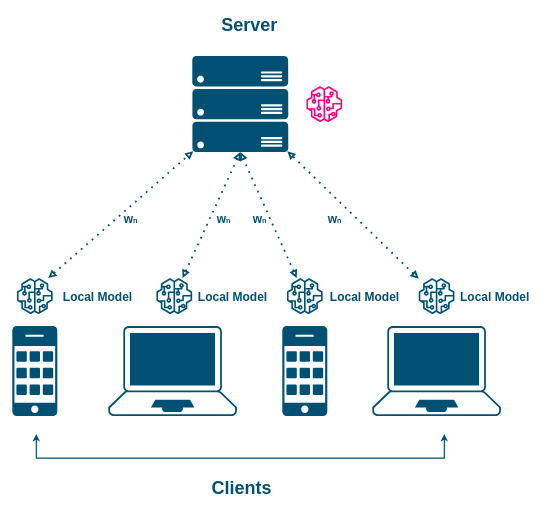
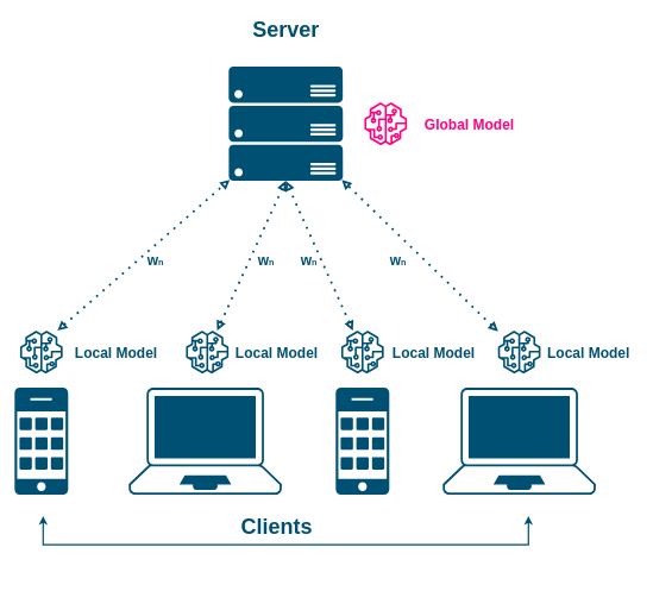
- <mxCell id="17" value="&lt;b&gt;&lt;font color=&quot;#005073&quot; style=&quot;font-size: 30px;&quot;&gt;Server&lt;/font&gt;&lt;/b&gt;" style="text;html=1;align=center;verticalAlign=middle;whiteSpace=wrap;rounded=0;" vertex="1" parent="1"><mxGeometry x="347.5" y="20" width="135" height="40" as="geometry" /></mxCell>
+ <mxCell id="17" value="&lt;b&gt;&lt;font color=&quot;#005073&quot; style=&quot;font-size: 30px;&quot;&gt;Server&lt;/font&gt;&lt;/b&gt;" style="text;html=1;align=center;verticalAlign=middle;whiteSpace=wrap;rounded=0;" vertex="1" parent="1"><mxGeometry x="332.5" y="20" width="135" height="40" as="geometry" /></mxCell>
+ <mxCell id="19" value="&lt;b&gt;&lt;font color=&quot;#ff0080&quot; style=&quot;font-size: 20px;&quot;&gt;Global Model&lt;/font&gt;&lt;/b&gt;" style="text;html=1;align=center;verticalAlign=middle;whiteSpace=wrap;rounded=0;" vertex="1" parent="1"><mxGeometry x="590" y="153" width="135" height="40" as="geometry" /></mxCell>
- <mxCell id="7" value="&lt;b&gt;&lt;font color=&quot;#005073&quot; style=&quot;font-size: 30px;&quot;&gt;Clients&lt;/font&gt;&lt;/b&gt;" style="text;html=1;align=center;verticalAlign=middle;whiteSpace=wrap;rounded=0;" parent="1" vertex="1"><mxGeometry x="335" y="793" width="135" height="40" as="geometry" /></mxCell>
+ <mxCell id="7" value="&lt;b&gt;&lt;font color=&quot;#005073&quot; style=&quot;font-size: 30px;&quot;&gt;Clients&lt;/font&gt;&lt;/b&gt;" style="text;html=1;align=center;verticalAlign=middle;whiteSpace=wrap;rounded=0;" parent="1" vertex="1"><mxGeometry x="320" y="718" width="135" height="40" as="geometry" /></mxCell>
